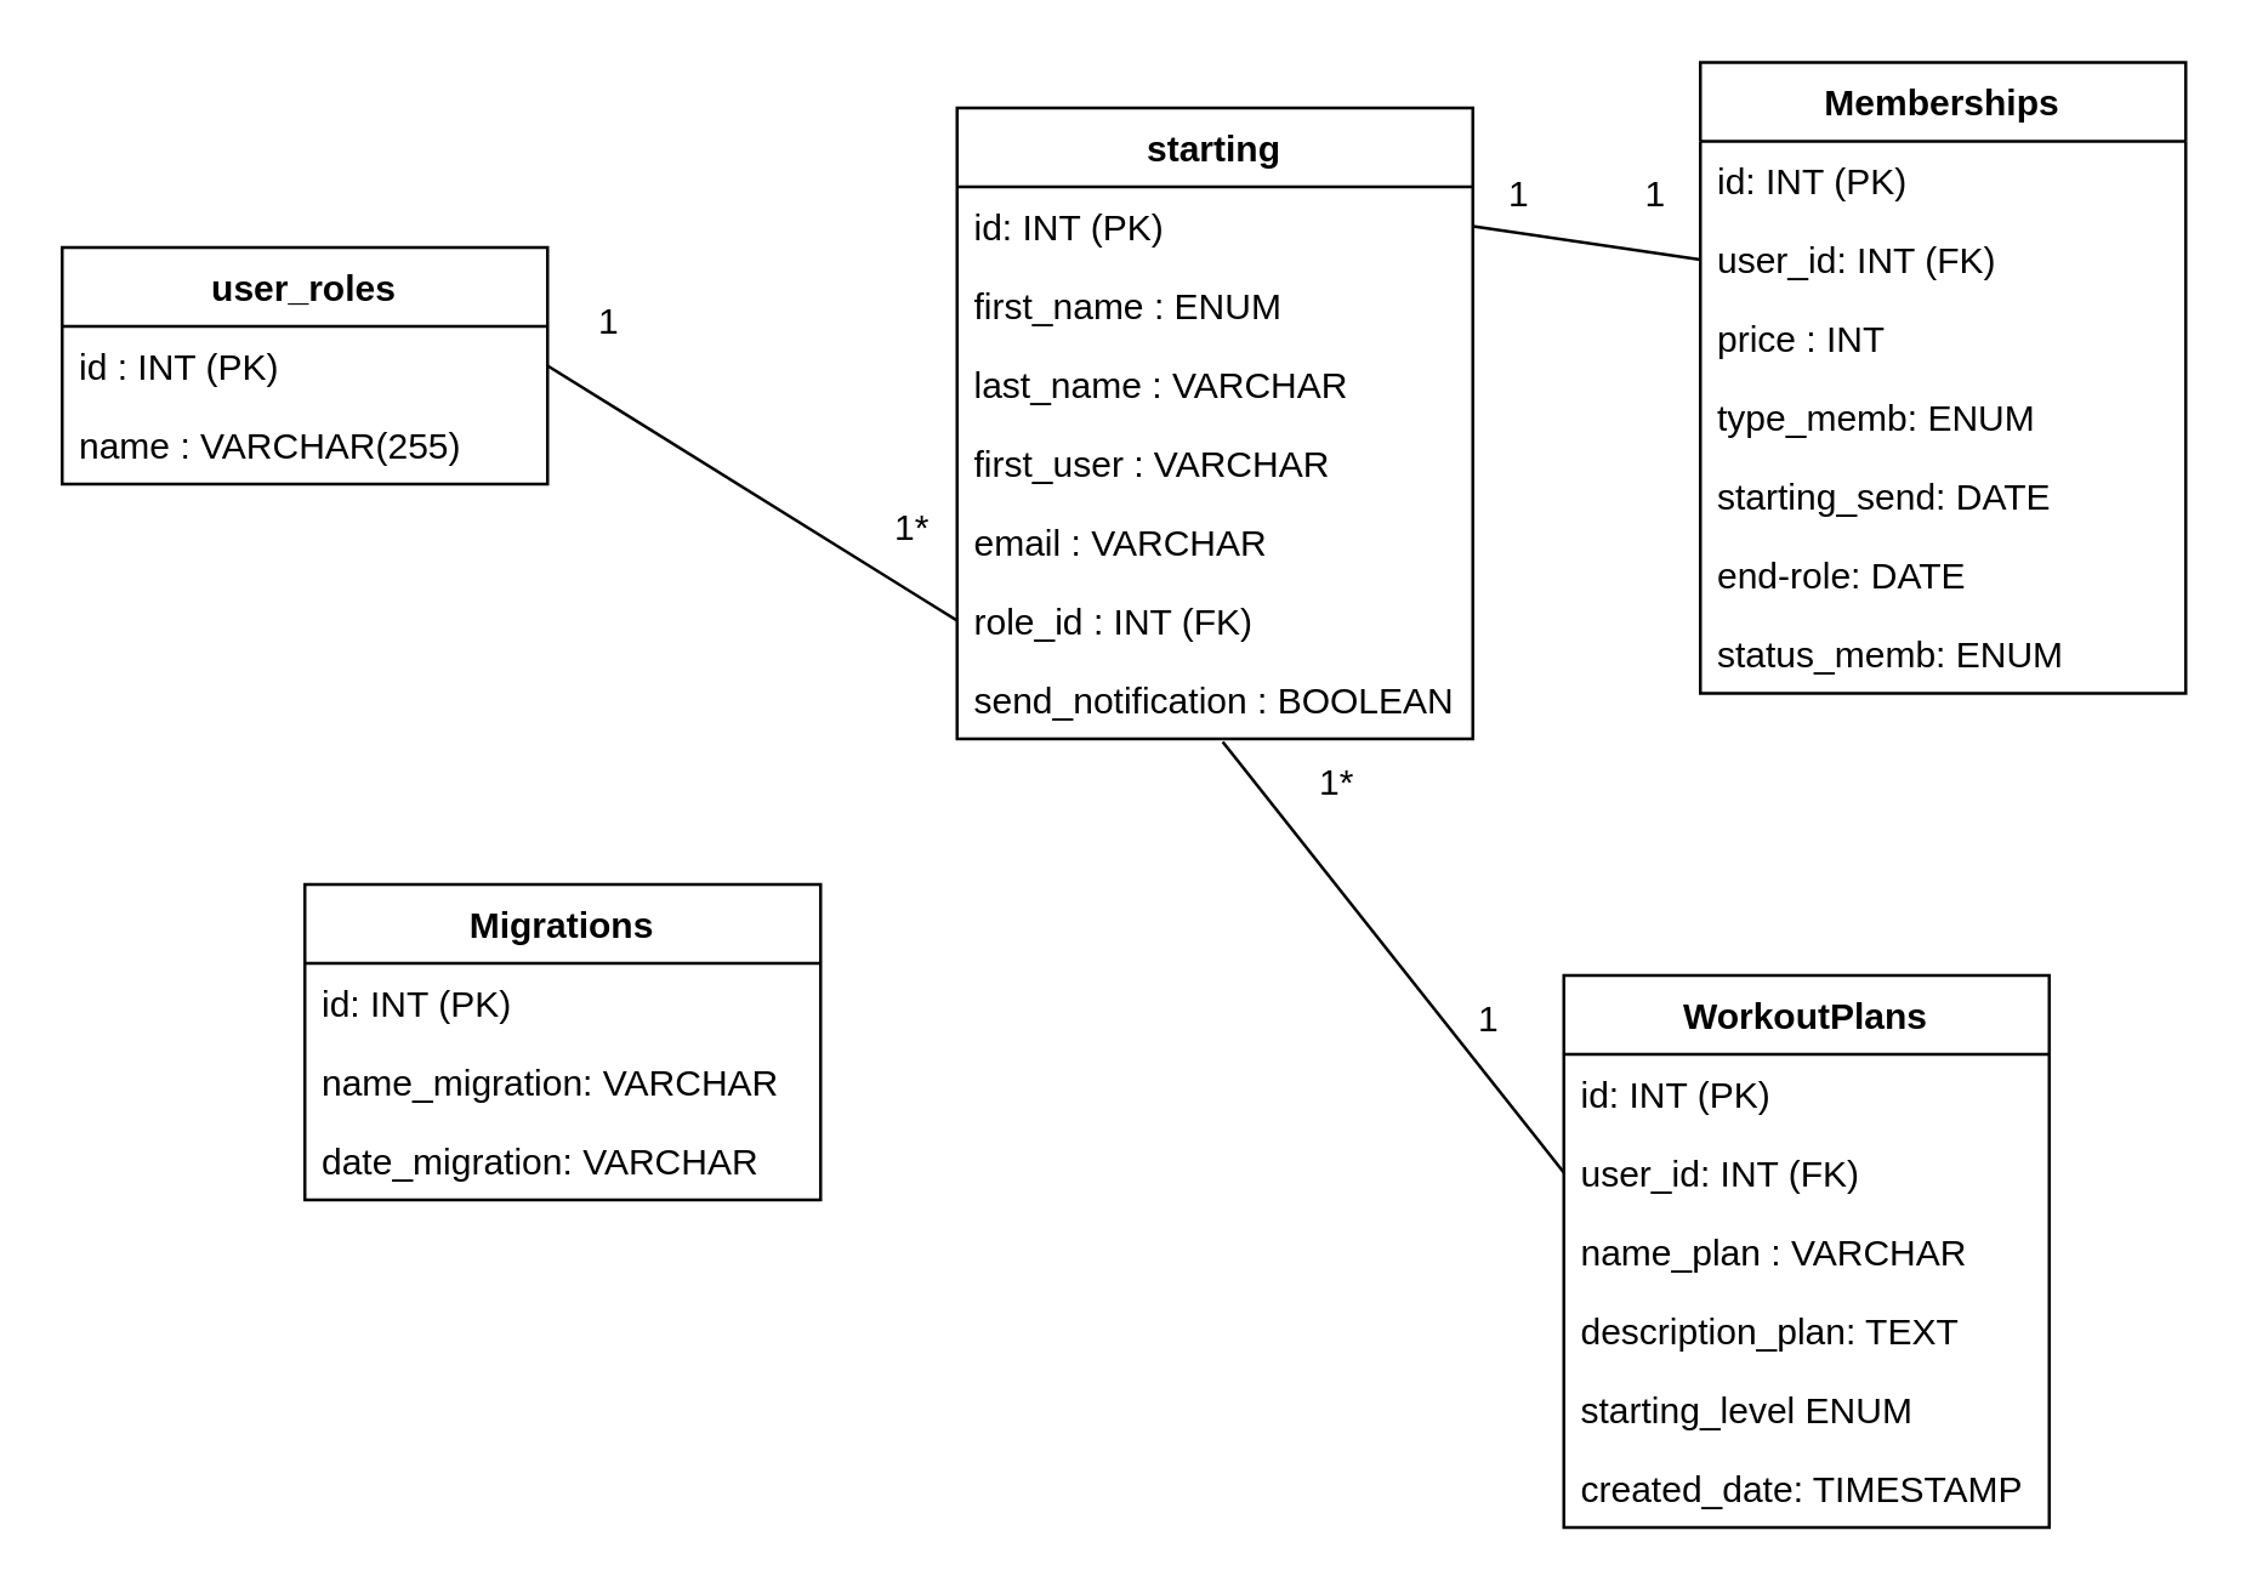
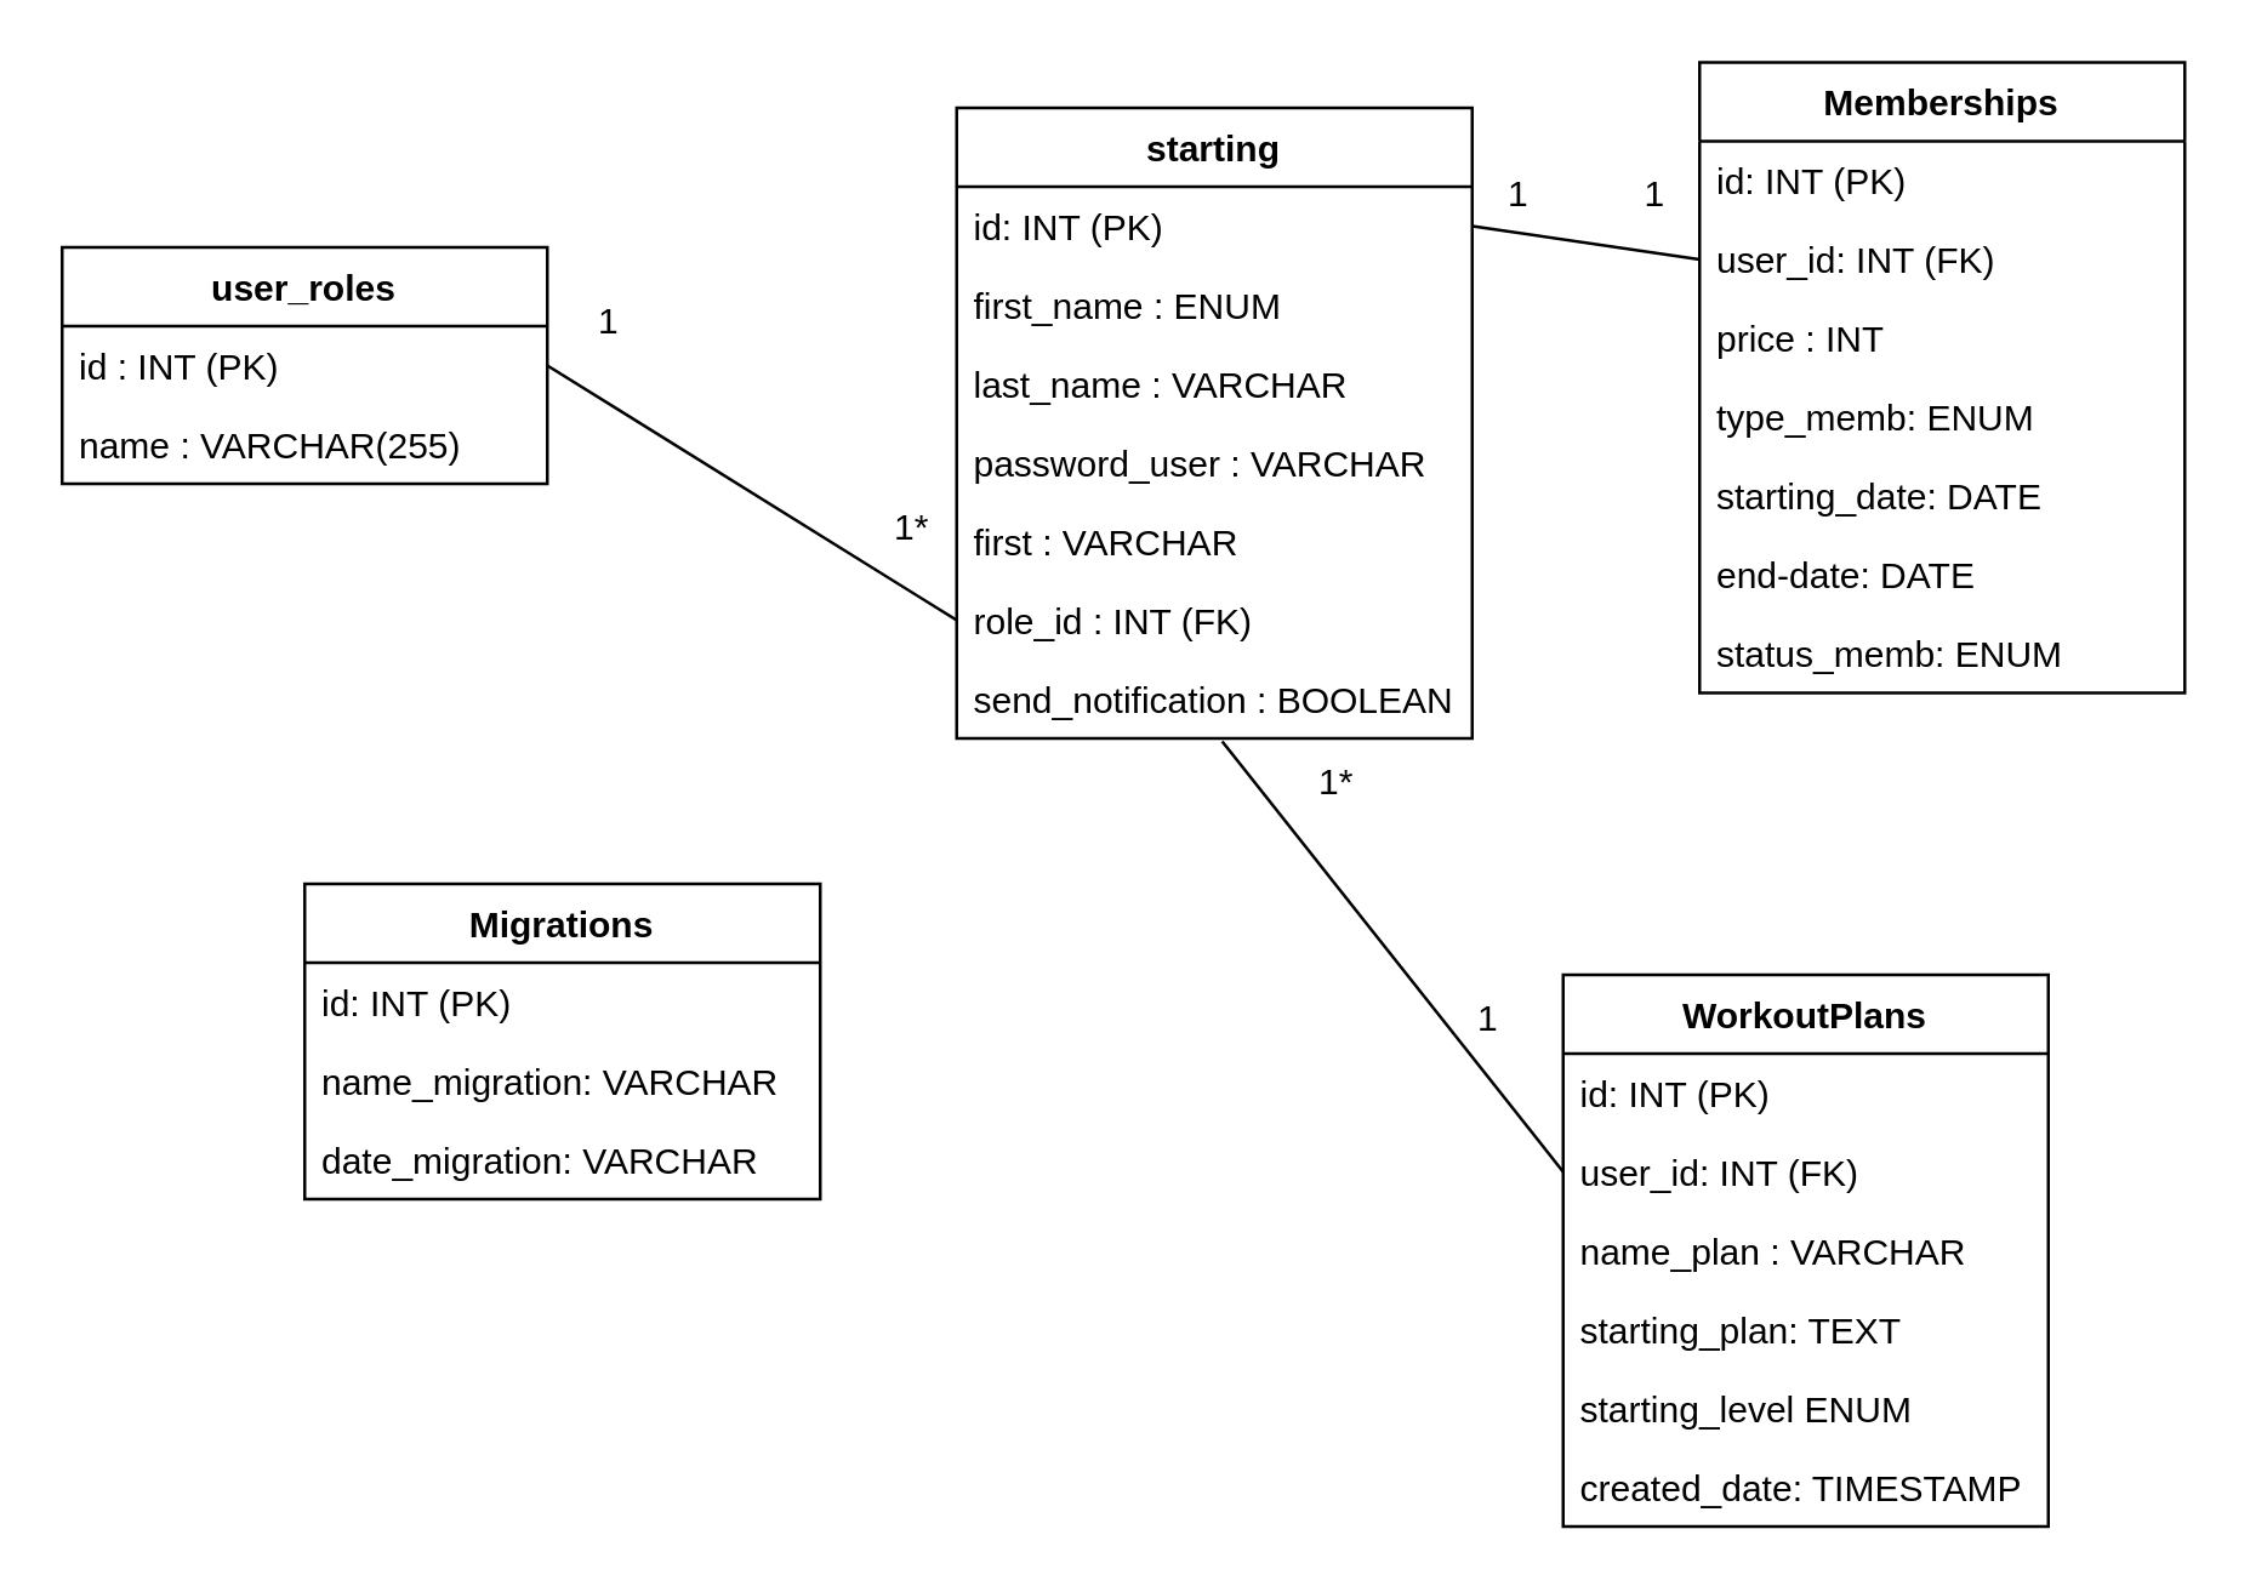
- <mxCell id="9" value="first_user : VARCHAR" style="text;strokeColor=none;fillColor=none;align=left;verticalAlign=top;spacingLeft=4;spacingRight=4;overflow=hidden;rotatable=0;points=[[0,0.5],[1,0.5]];portConstraint=eastwest;whiteSpace=wrap;html=1;" vertex="1" parent="5"><mxGeometry y="104" width="170" height="26" as="geometry" /></mxCell>
+ <mxCell id="9" value="password_user : VARCHAR" style="text;strokeColor=none;fillColor=none;align=left;verticalAlign=top;spacingLeft=4;spacingRight=4;overflow=hidden;rotatable=0;points=[[0,0.5],[1,0.5]];portConstraint=eastwest;whiteSpace=wrap;html=1;" vertex="1" parent="5"><mxGeometry y="104" width="170" height="26" as="geometry" /></mxCell>
- <mxCell id="25" value="starting_send: DATE" style="text;strokeColor=none;fillColor=none;align=left;verticalAlign=top;spacingLeft=4;spacingRight=4;overflow=hidden;rotatable=0;points=[[0,0.5],[1,0.5]];portConstraint=eastwest;whiteSpace=wrap;html=1;" vertex="1" parent="20"><mxGeometry y="130" width="160" height="26" as="geometry" /></mxCell>
+ <mxCell id="25" value="starting_date: DATE" style="text;strokeColor=none;fillColor=none;align=left;verticalAlign=top;spacingLeft=4;spacingRight=4;overflow=hidden;rotatable=0;points=[[0,0.5],[1,0.5]];portConstraint=eastwest;whiteSpace=wrap;html=1;" vertex="1" parent="20"><mxGeometry y="130" width="160" height="26" as="geometry" /></mxCell>
- <mxCell id="10" value="email : VARCHAR" style="text;strokeColor=none;fillColor=none;align=left;verticalAlign=top;spacingLeft=4;spacingRight=4;overflow=hidden;rotatable=0;points=[[0,0.5],[1,0.5]];portConstraint=eastwest;whiteSpace=wrap;html=1;" vertex="1" parent="5"><mxGeometry y="130" width="170" height="26" as="geometry" /></mxCell>
+ <mxCell id="10" value="first : VARCHAR" style="text;strokeColor=none;fillColor=none;align=left;verticalAlign=top;spacingLeft=4;spacingRight=4;overflow=hidden;rotatable=0;points=[[0,0.5],[1,0.5]];portConstraint=eastwest;whiteSpace=wrap;html=1;" vertex="1" parent="5"><mxGeometry y="130" width="170" height="26" as="geometry" /></mxCell>
- <mxCell id="26" value="end-role: DATE" style="text;strokeColor=none;fillColor=none;align=left;verticalAlign=top;spacingLeft=4;spacingRight=4;overflow=hidden;rotatable=0;points=[[0,0.5],[1,0.5]];portConstraint=eastwest;whiteSpace=wrap;html=1;" vertex="1" parent="20"><mxGeometry y="156" width="160" height="26" as="geometry" /></mxCell>
+ <mxCell id="26" value="end-date: DATE" style="text;strokeColor=none;fillColor=none;align=left;verticalAlign=top;spacingLeft=4;spacingRight=4;overflow=hidden;rotatable=0;points=[[0,0.5],[1,0.5]];portConstraint=eastwest;whiteSpace=wrap;html=1;" vertex="1" parent="20"><mxGeometry y="156" width="160" height="26" as="geometry" /></mxCell>
- <mxCell id="17" value="description_plan: TEXT" style="text;strokeColor=none;fillColor=none;align=left;verticalAlign=top;spacingLeft=4;spacingRight=4;overflow=hidden;rotatable=0;points=[[0,0.5],[1,0.5]];portConstraint=eastwest;whiteSpace=wrap;html=1;" vertex="1" parent="13"><mxGeometry y="104" width="160" height="26" as="geometry" /></mxCell>
+ <mxCell id="17" value="starting_plan: TEXT" style="text;strokeColor=none;fillColor=none;align=left;verticalAlign=top;spacingLeft=4;spacingRight=4;overflow=hidden;rotatable=0;points=[[0,0.5],[1,0.5]];portConstraint=eastwest;whiteSpace=wrap;html=1;" vertex="1" parent="13"><mxGeometry y="104" width="160" height="26" as="geometry" /></mxCell>
